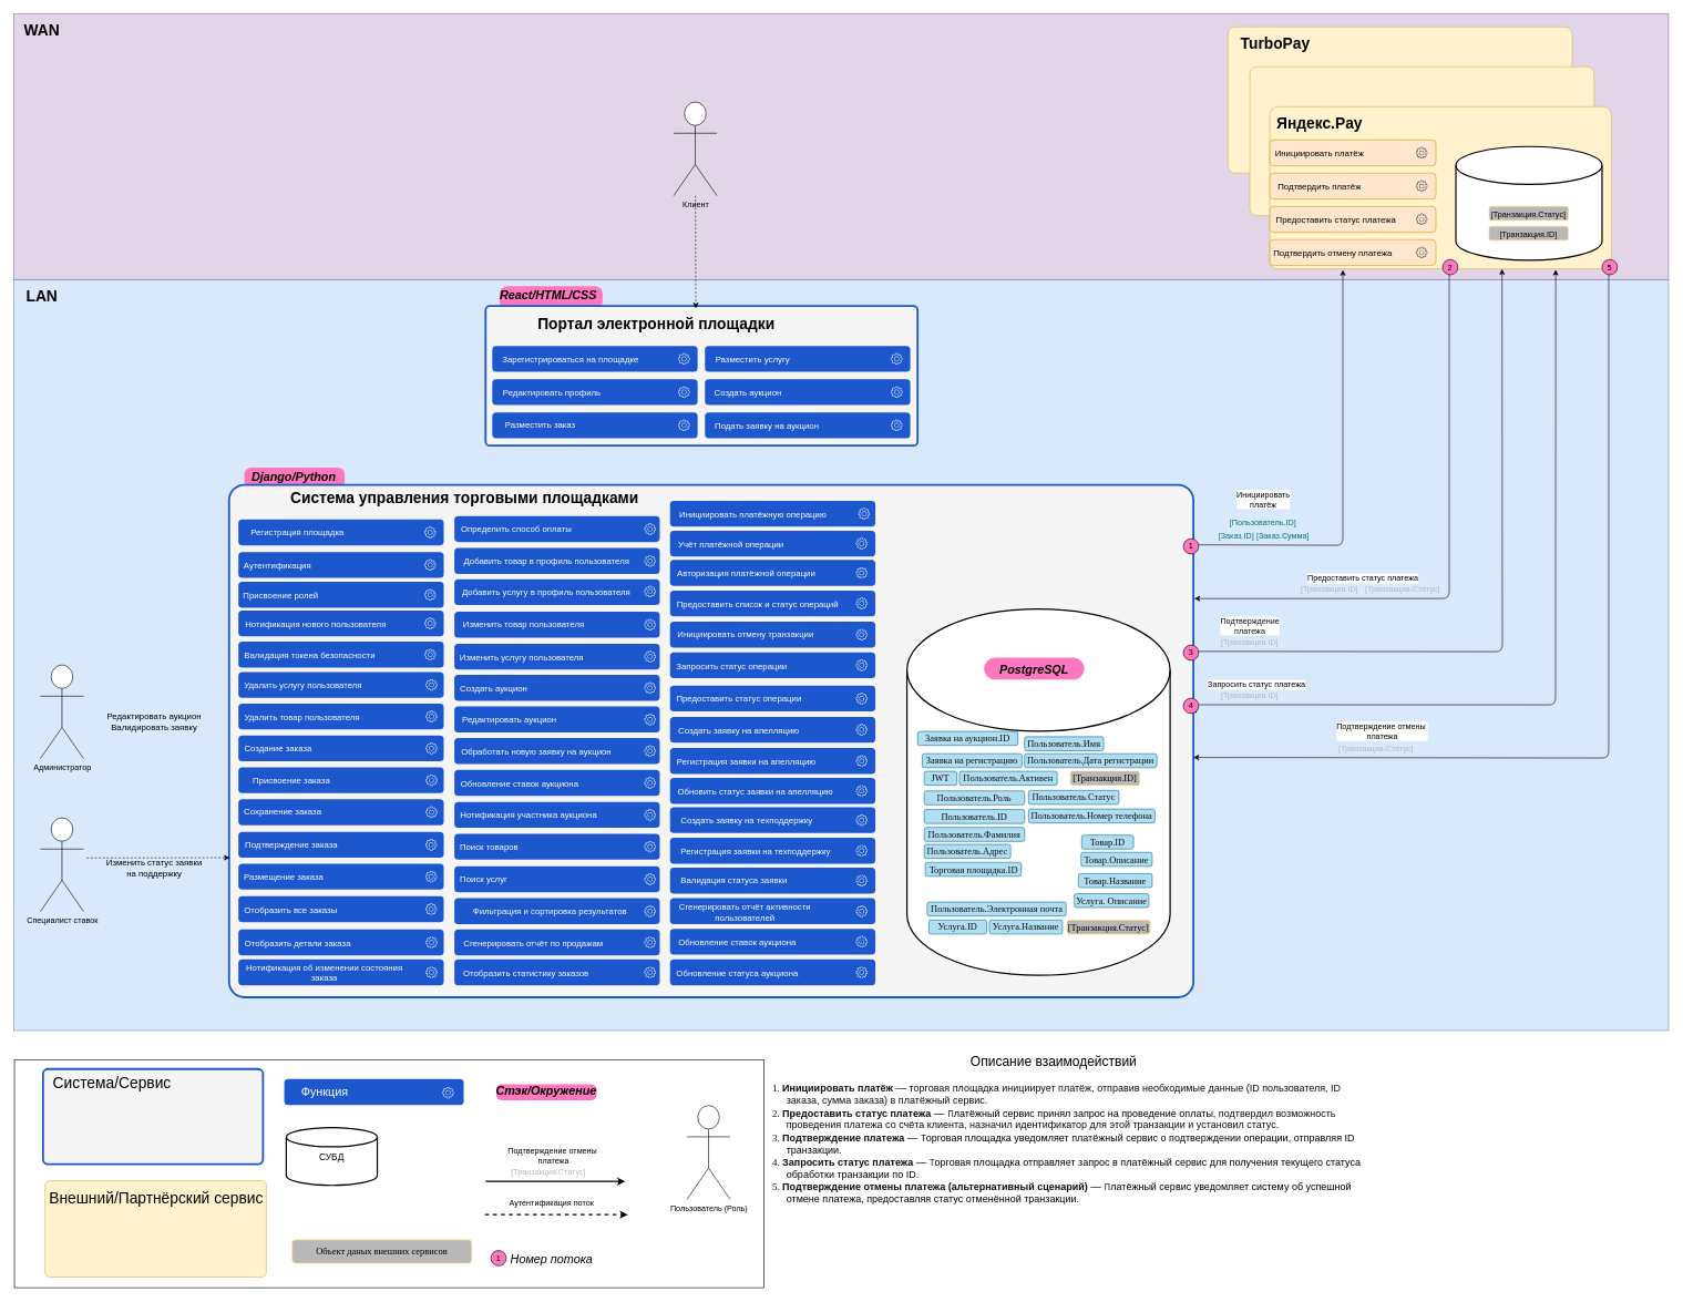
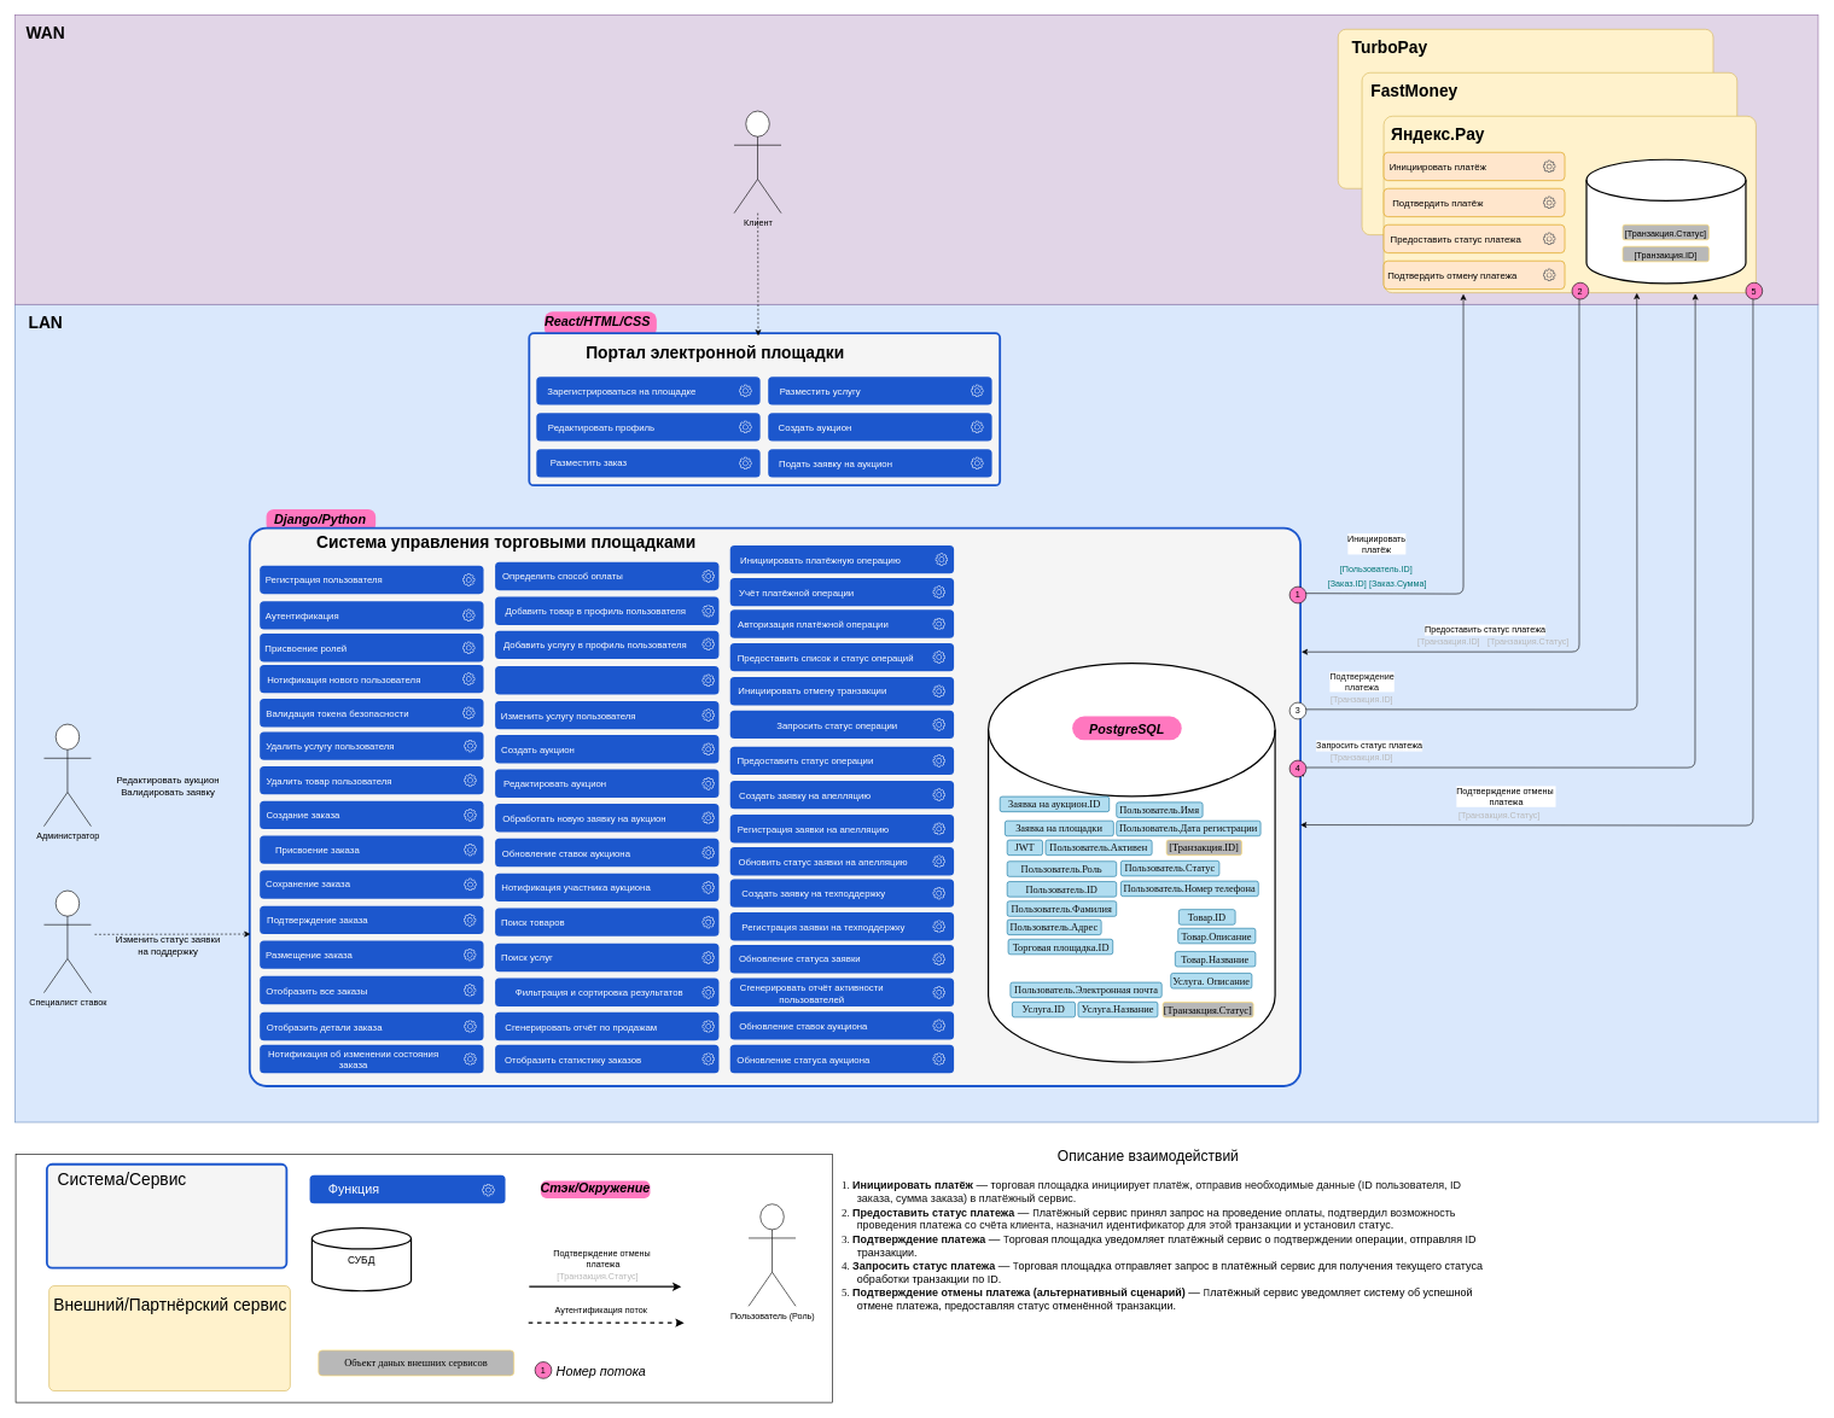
+ <mxCell id="15" value="FastMoney" style="text;html=1;align=center;verticalAlign=middle;whiteSpace=wrap;rounded=1;shadow=0;fontSize=23;fontStyle=1" parent="13" vertex="1"><mxGeometry x="2" width="141" height="49" as="geometry" /></mxCell>
- <mxCell id="99" value="Регистрация площадка" style="text;html=1;align=center;verticalAlign=middle;whiteSpace=wrap;rounded=1;fontSize=13;fontColor=#FFFFFF;strokeColor=none;movable=1;resizable=1;rotatable=1;deletable=1;editable=1;locked=0;connectable=1;" parent="96" vertex="1"><mxGeometry x="3" y="4.5" width="172" height="30" as="geometry" /></mxCell>
+ <mxCell id="99" value="Регистрация пользователя" style="text;html=1;align=center;verticalAlign=middle;whiteSpace=wrap;rounded=1;fontSize=13;fontColor=#FFFFFF;strokeColor=none;movable=1;resizable=1;rotatable=1;deletable=1;editable=1;locked=0;connectable=1;" parent="96" vertex="1"><mxGeometry x="3" y="4.5" width="172" height="30" as="geometry" /></mxCell>
- <mxCell id="201" value="Изменить товар пользователя" style="text;html=1;align=center;verticalAlign=middle;whiteSpace=wrap;rounded=1;fontSize=13;fontColor=#FFFFFF;strokeColor=none;" parent="198" vertex="1"><mxGeometry x="7" y="3" width="195" height="30" as="geometry" /></mxCell>
- <mxCell id="66" value="3" style="ellipse;whiteSpace=wrap;html=1;aspect=fixed;rounded=1;fillColor=#ff77bf;" parent="1" vertex="1"><mxGeometry x="1780" y="970" width="23" height="23" as="geometry" /></mxCell>
+ <mxCell id="66" value="3" style="ellipse;whiteSpace=wrap;html=1;aspect=fixed;rounded=1;fillColor=#ffffff;" parent="1" vertex="1"><mxGeometry x="1780" y="970" width="23" height="23" as="geometry" /></mxCell>
- <mxCell id="289" value="Запросить статус операции" style="text;html=1;align=center;verticalAlign=middle;whiteSpace=wrap;rounded=1;fontSize=13;fontColor=#FFFFFF;strokeColor=none;" parent="286" vertex="1"><mxGeometry x="3" y="6" width="179" height="30" as="geometry" /></mxCell>
+ <mxCell id="289" value="Запросить статус операции" style="text;html=1;align=center;verticalAlign=middle;whiteSpace=wrap;rounded=1;fontSize=13;fontColor=#FFFFFF;strokeColor=none;" parent="286" vertex="1"><mxGeometry x="58" y="6" width="179" height="30" as="geometry" /></mxCell>
- <mxCell id="24" value="&lt;p style=&quot;margin: 0px 0px 0px 13px; text-indent: -13px; font-variant-numeric: normal; font-variant-east-asian: normal; font-variant-alternates: normal; font-kerning: auto; font-optical-sizing: auto; font-feature-settings: normal; font-variation-settings: normal; font-variant-position: normal; font-stretch: normal; line-height: normal; color: rgb(14, 14, 14); text-align: start;&quot; class=&quot;p1&quot;&gt;&lt;font style=&quot;font-size: 14px;&quot; face=&quot;Times New Roman&quot;&gt;Заявка на регистрацию&lt;/font&gt;&lt;/p&gt;" style="rounded=1;whiteSpace=wrap;html=1;fillColor=#b1ddf0;strokeColor=#10739e;" parent="1" vertex="1"><mxGeometry x="1387" y="1133.5" width="150" height="21" as="geometry" /></mxCell>
+ <mxCell id="24" value="&lt;p style=&quot;margin: 0px 0px 0px 13px; text-indent: -13px; font-variant-numeric: normal; font-variant-east-asian: normal; font-variant-alternates: normal; font-kerning: auto; font-optical-sizing: auto; font-feature-settings: normal; font-variation-settings: normal; font-variant-position: normal; font-stretch: normal; line-height: normal; color: rgb(14, 14, 14); text-align: start;&quot; class=&quot;p1&quot;&gt;&lt;font style=&quot;font-size: 14px;&quot; face=&quot;Times New Roman&quot;&gt;Заявка на площадки&lt;/font&gt;&lt;/p&gt;" style="rounded=1;whiteSpace=wrap;html=1;fillColor=#b1ddf0;strokeColor=#10739e;" parent="1" vertex="1"><mxGeometry x="1387" y="1133.5" width="150" height="21" as="geometry" /></mxCell>
- <mxCell id="261" value="Валидация статуса заявки" style="text;html=1;align=center;verticalAlign=middle;whiteSpace=wrap;rounded=1;fontSize=13;fontColor=#FFFFFF;strokeColor=none;" parent="258" vertex="1"><mxGeometry x="8" y="4" width="176" height="30" as="geometry" /></mxCell>
+ <mxCell id="261" value="Обновление статуса заявки" style="text;html=1;align=center;verticalAlign=middle;whiteSpace=wrap;rounded=1;fontSize=13;fontColor=#FFFFFF;strokeColor=none;" parent="258" vertex="1"><mxGeometry x="8" y="4" width="176" height="30" as="geometry" /></mxCell>
